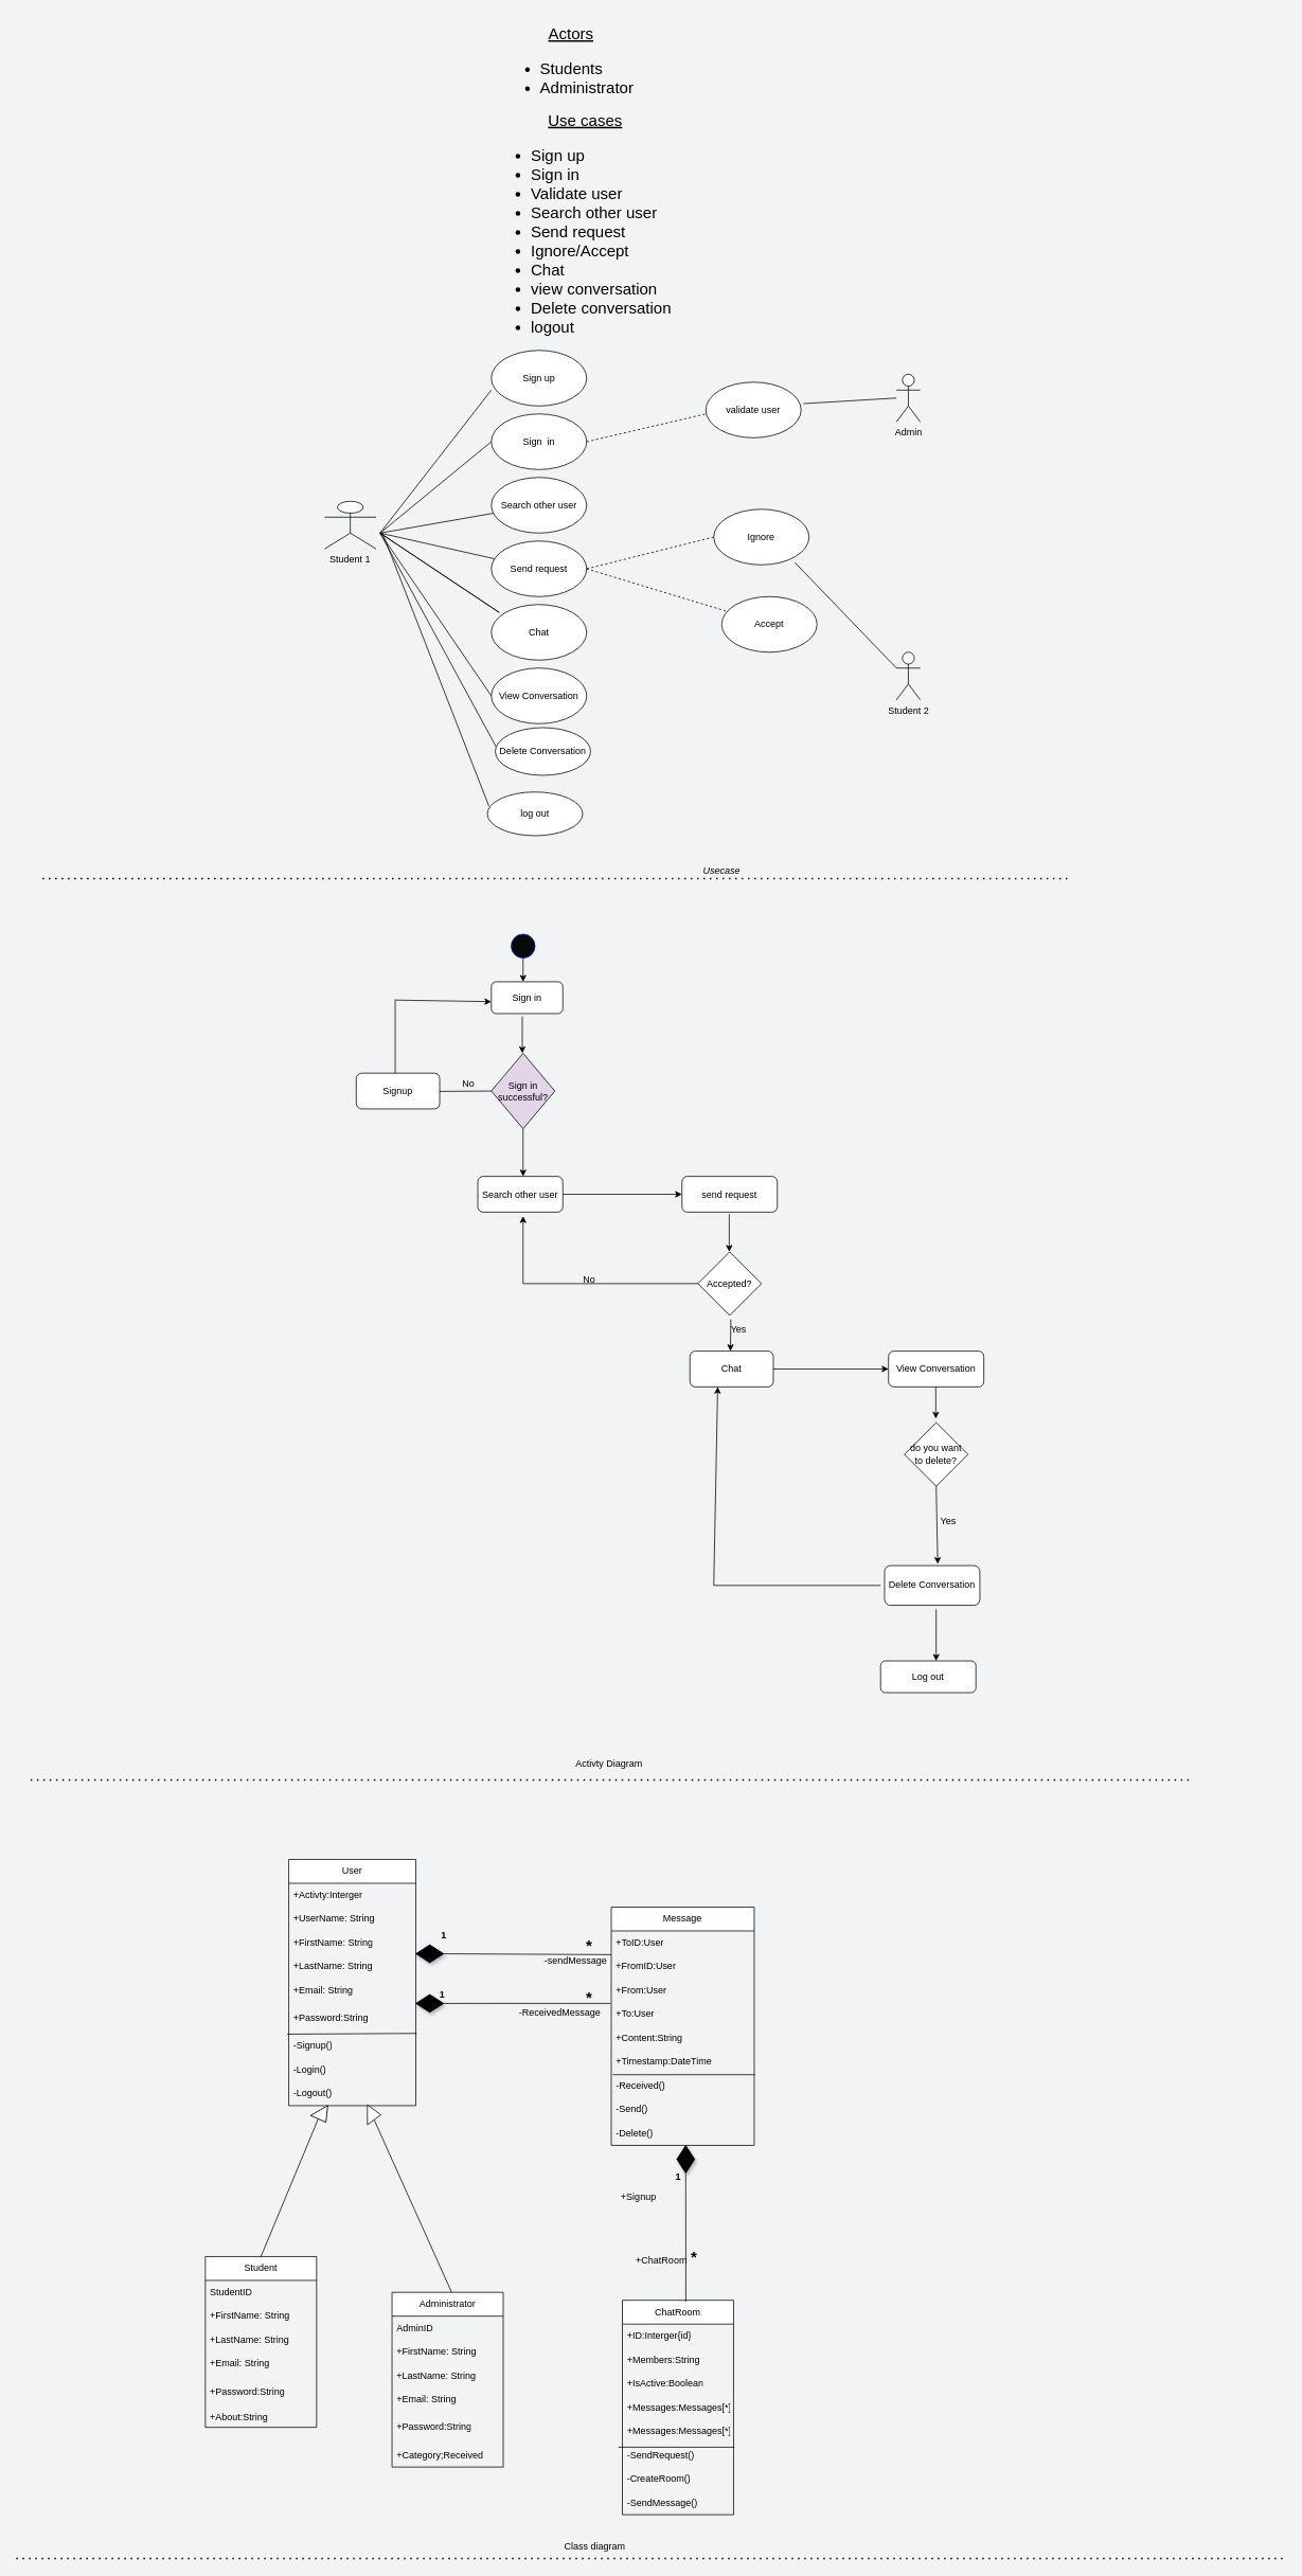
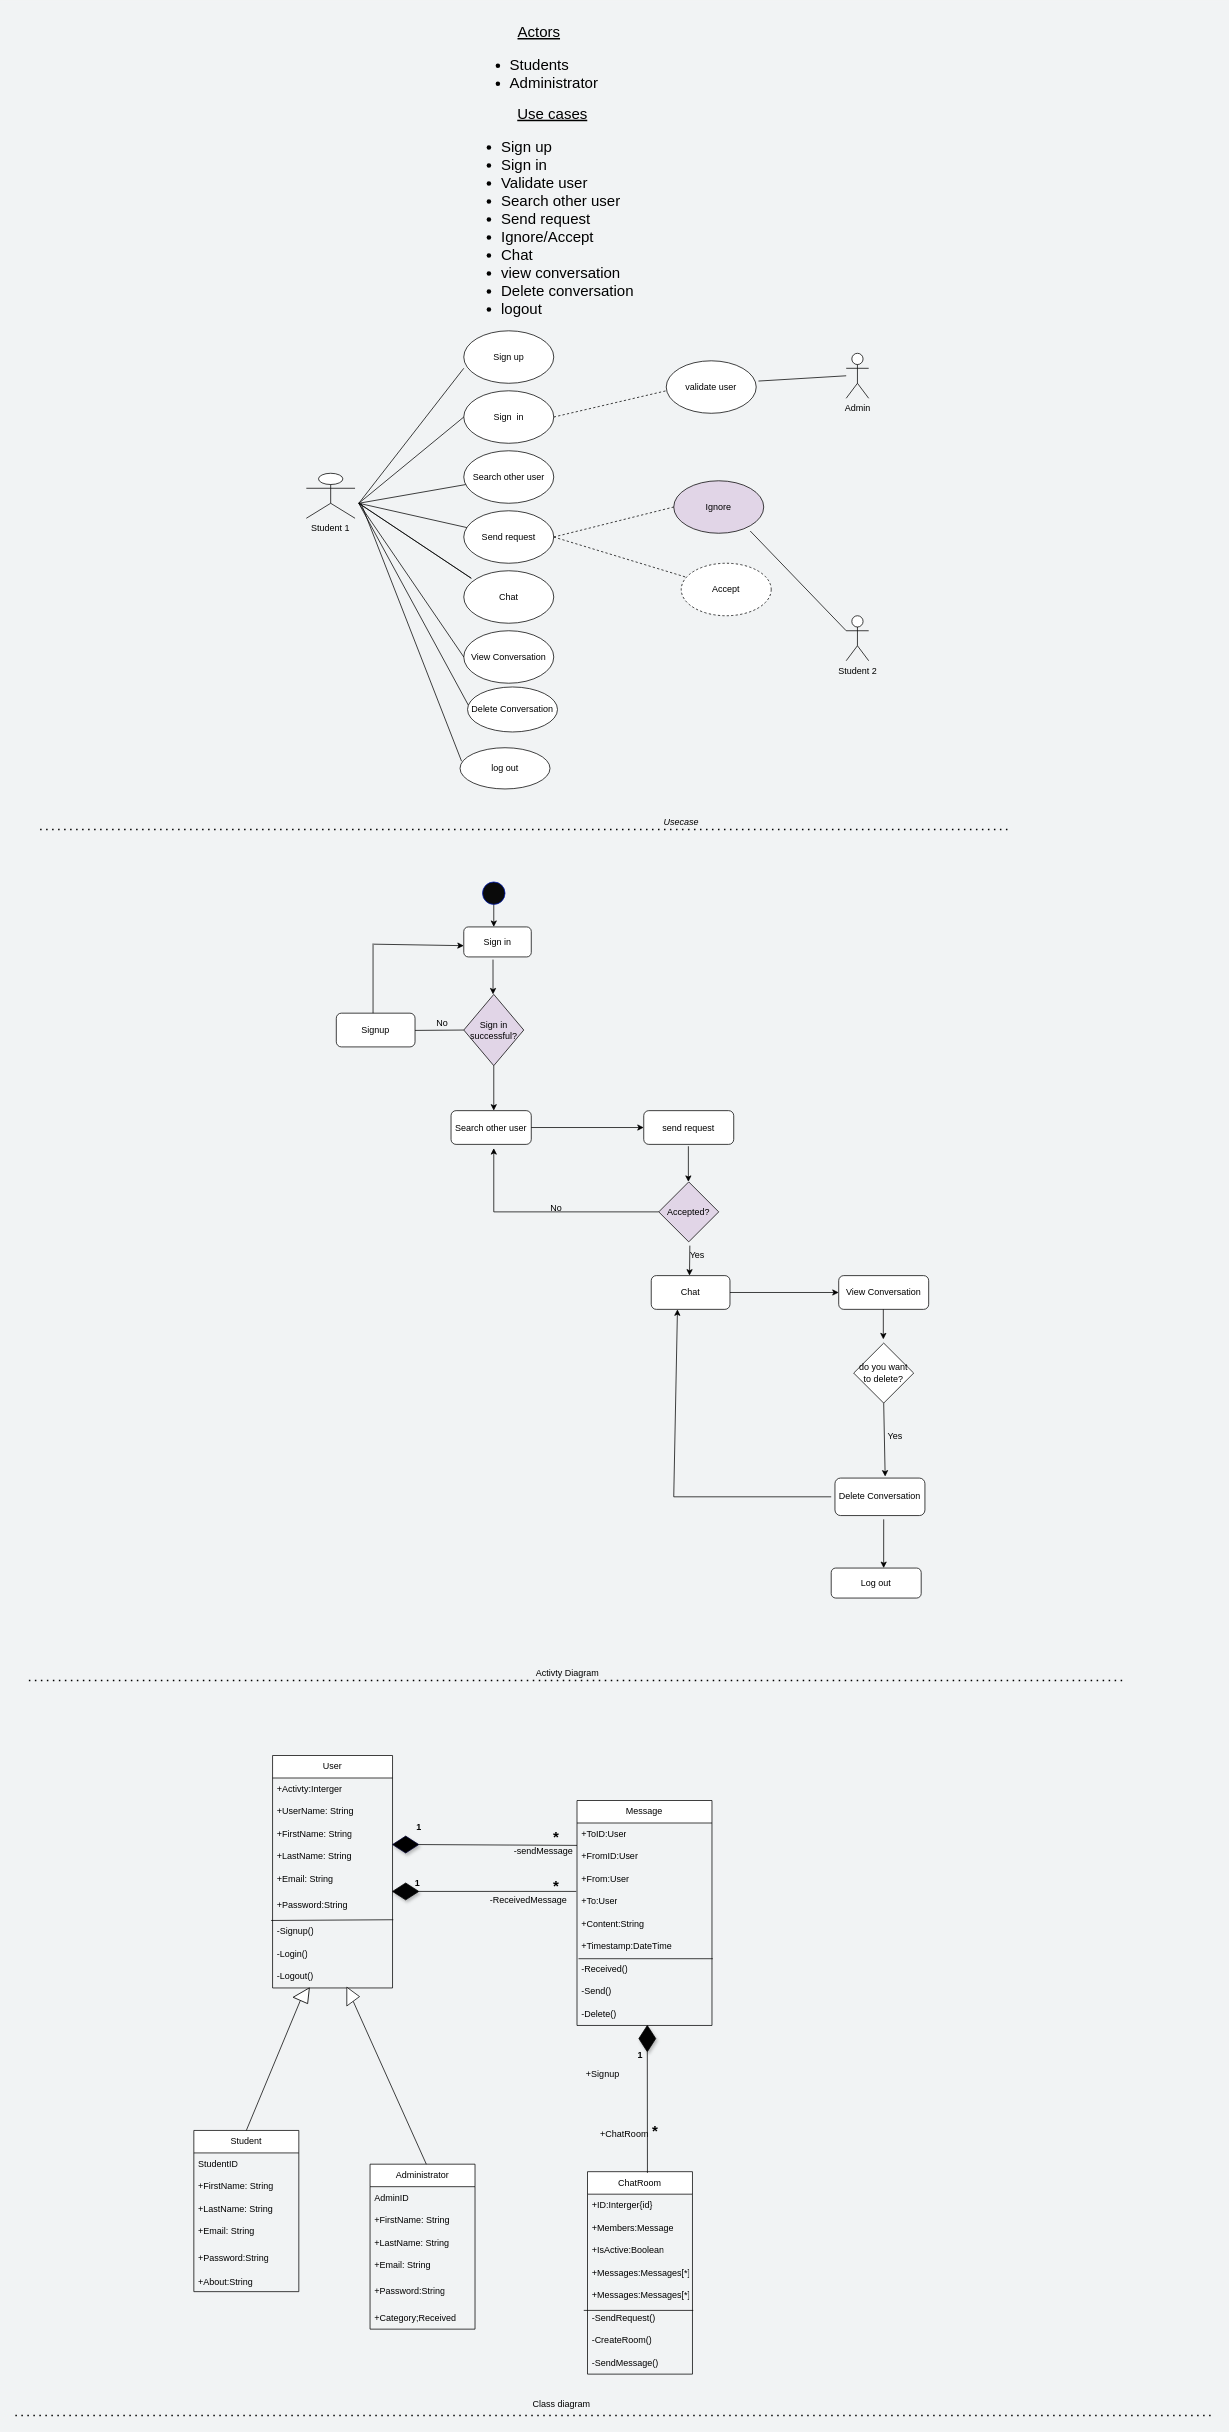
- <mxCell id="18" value="Ignore" style="ellipse;whiteSpace=wrap;html=1;" parent="1" vertex="1"><mxGeometry x="898" y="640" width="120" height="70" as="geometry" /></mxCell>
+ <mxCell id="18" value="Ignore" style="ellipse;whiteSpace=wrap;html=1;fillColor=#e1d5e7;" parent="1" vertex="1"><mxGeometry x="898" y="640" width="120" height="70" as="geometry" /></mxCell>
- <mxCell id="19" value="Accept" style="ellipse;whiteSpace=wrap;html=1;" parent="1" vertex="1"><mxGeometry x="908" y="750" width="120" height="70" as="geometry" /></mxCell>
+ <mxCell id="19" value="Accept" style="ellipse;whiteSpace=wrap;html=1;dashed=1;" parent="1" vertex="1"><mxGeometry x="908" y="750" width="120" height="70" as="geometry" /></mxCell>
- <mxCell id="41" value="Accepted?" style="rhombus;whiteSpace=wrap;html=1;" parent="1" vertex="1"><mxGeometry x="878" y="1575" width="80" height="80" as="geometry" /></mxCell>
+ <mxCell id="41" value="Accepted?" style="rhombus;whiteSpace=wrap;html=1;fillColor=#e1d5e7;" parent="1" vertex="1"><mxGeometry x="878" y="1575" width="80" height="80" as="geometry" /></mxCell>
- <mxCell id="61" value="Activty Diagram" style="text;html=1;align=center;verticalAlign=middle;resizable=0;points=[];autosize=1;strokeColor=none;fillColor=none;" parent="1" vertex="1"><mxGeometry x="713" y="2205" width="105" height="30" as="geometry" /></mxCell>
+ <mxCell id="61" value="Activty Diagram" style="text;html=1;align=center;verticalAlign=middle;resizable=0;points=[];autosize=1;strokeColor=none;fillColor=none;" parent="1" vertex="1"><mxGeometry x="703" y="2215" width="105" height="30" as="geometry" /></mxCell>
- <mxCell id="88" value="+Members:String" style="text;strokeColor=none;fillColor=none;align=left;verticalAlign=middle;spacingLeft=4;spacingRight=4;overflow=hidden;points=[[0,0.5],[1,0.5]];portConstraint=eastwest;rotatable=0;whiteSpace=wrap;html=1;" parent="86" vertex="1"><mxGeometry y="60" width="140" height="30" as="geometry" /></mxCell>
+ <mxCell id="88" value="+Members:Message" style="text;strokeColor=none;fillColor=none;align=left;verticalAlign=middle;spacingLeft=4;spacingRight=4;overflow=hidden;points=[[0,0.5],[1,0.5]];portConstraint=eastwest;rotatable=0;whiteSpace=wrap;html=1;" parent="86" vertex="1"><mxGeometry y="60" width="140" height="30" as="geometry" /></mxCell>
